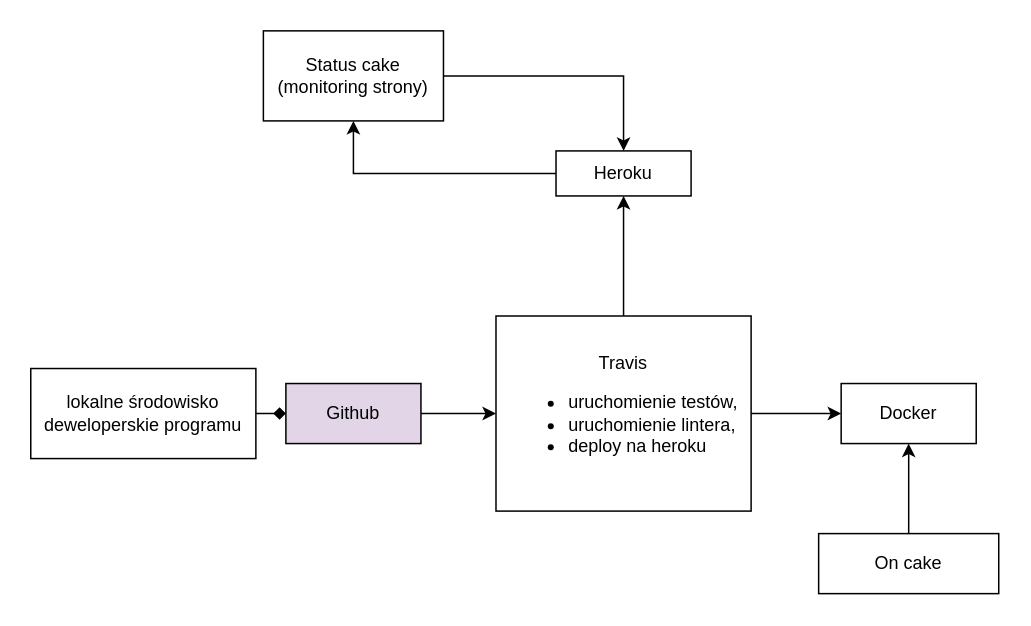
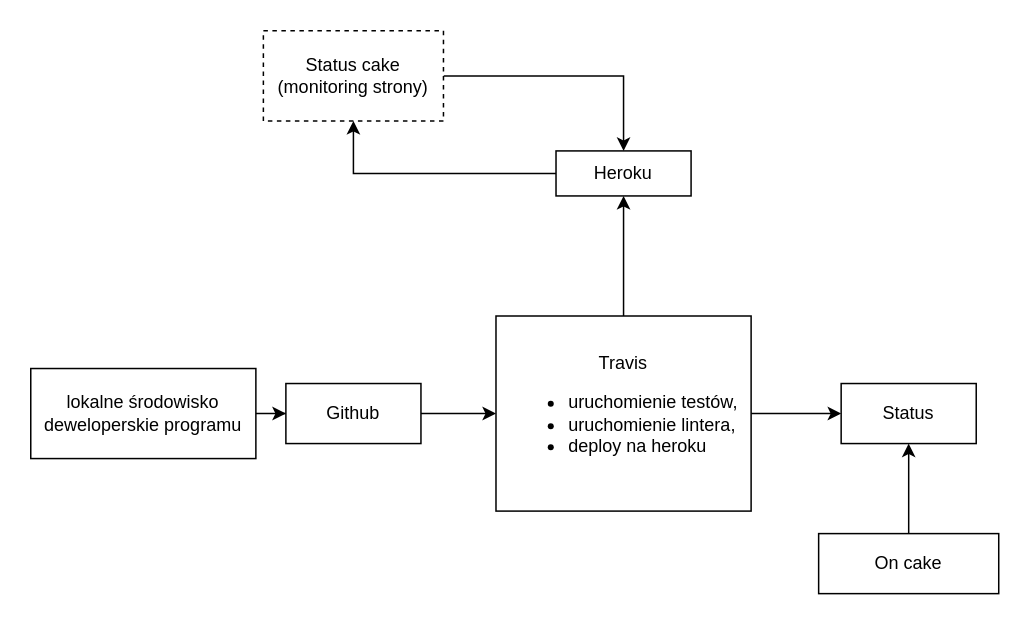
- <mxCell id="15" value="&lt;div&gt;Status cake&lt;/div&gt;&lt;div&gt;(monitoring strony)&lt;br&gt;&lt;/div&gt;" style="whiteSpace=wrap;html=1;rounded=0;" vertex="1" parent="1"><mxGeometry x="175" y="20" width="120" height="60" as="geometry" /></mxCell>
+ <mxCell id="15" value="&lt;div&gt;Status cake&lt;/div&gt;&lt;div&gt;(monitoring strony)&lt;br&gt;&lt;/div&gt;" style="whiteSpace=wrap;html=1;rounded=0;dashed=1;" vertex="1" parent="1"><mxGeometry x="175" y="20" width="120" height="60" as="geometry" /></mxCell>
- <mxCell id="2" value="" style="edgeStyle=orthogonalEdgeStyle;rounded=0;orthogonalLoop=1;jettySize=auto;html=1;endArrow=diamond;" edge="1" parent="1" source="3" target="5"><mxGeometry relative="1" as="geometry" /></mxCell>
+ <mxCell id="2" value="" style="edgeStyle=orthogonalEdgeStyle;rounded=0;orthogonalLoop=1;jettySize=auto;html=1;" edge="1" parent="1" source="3" target="5"><mxGeometry relative="1" as="geometry" /></mxCell>
- <mxCell id="5" value="Github" style="rounded=0;whiteSpace=wrap;html=1;fillColor=#e1d5e7;" vertex="1" parent="1"><mxGeometry x="190" y="255" width="90" height="40" as="geometry" /></mxCell>
+ <mxCell id="5" value="Github" style="rounded=0;whiteSpace=wrap;html=1;" vertex="1" parent="1"><mxGeometry x="190" y="255" width="90" height="40" as="geometry" /></mxCell>
- <mxCell id="9" value="Docker" style="rounded=0;whiteSpace=wrap;html=1;" vertex="1" parent="1"><mxGeometry x="560" y="255" width="90" height="40" as="geometry" /></mxCell>
+ <mxCell id="9" value="Status" style="rounded=0;whiteSpace=wrap;html=1;" vertex="1" parent="1"><mxGeometry x="560" y="255" width="90" height="40" as="geometry" /></mxCell>
